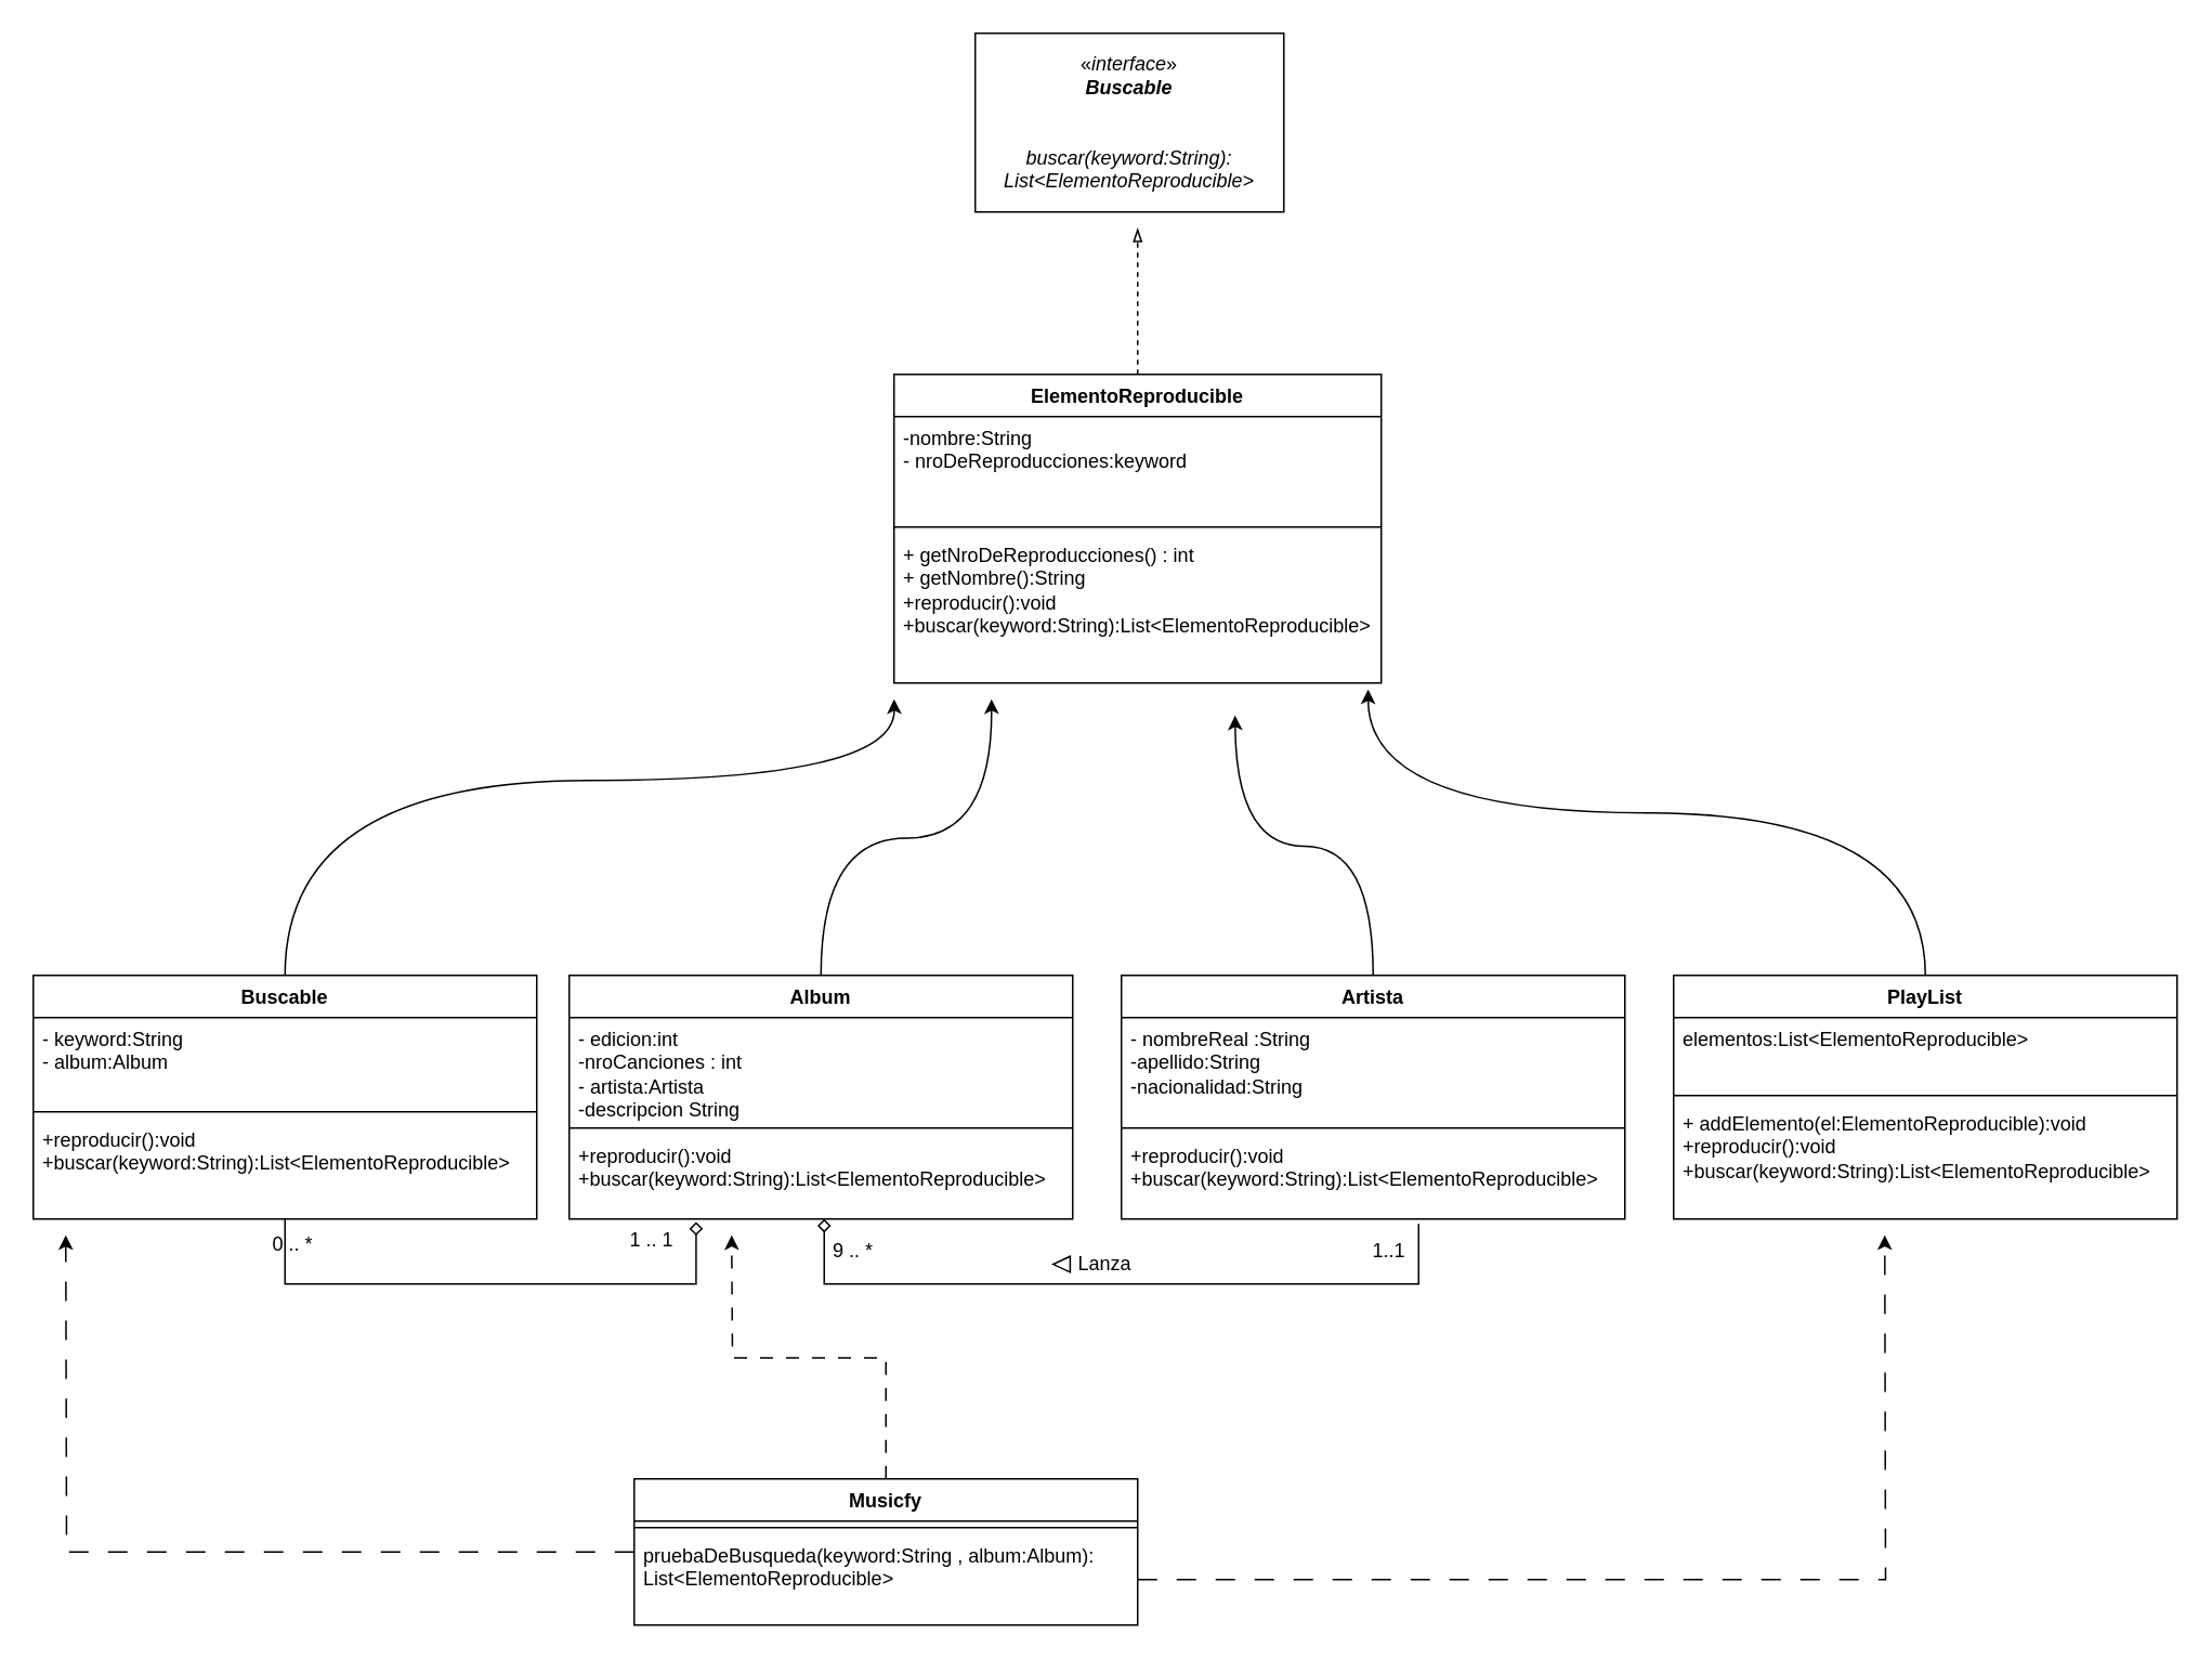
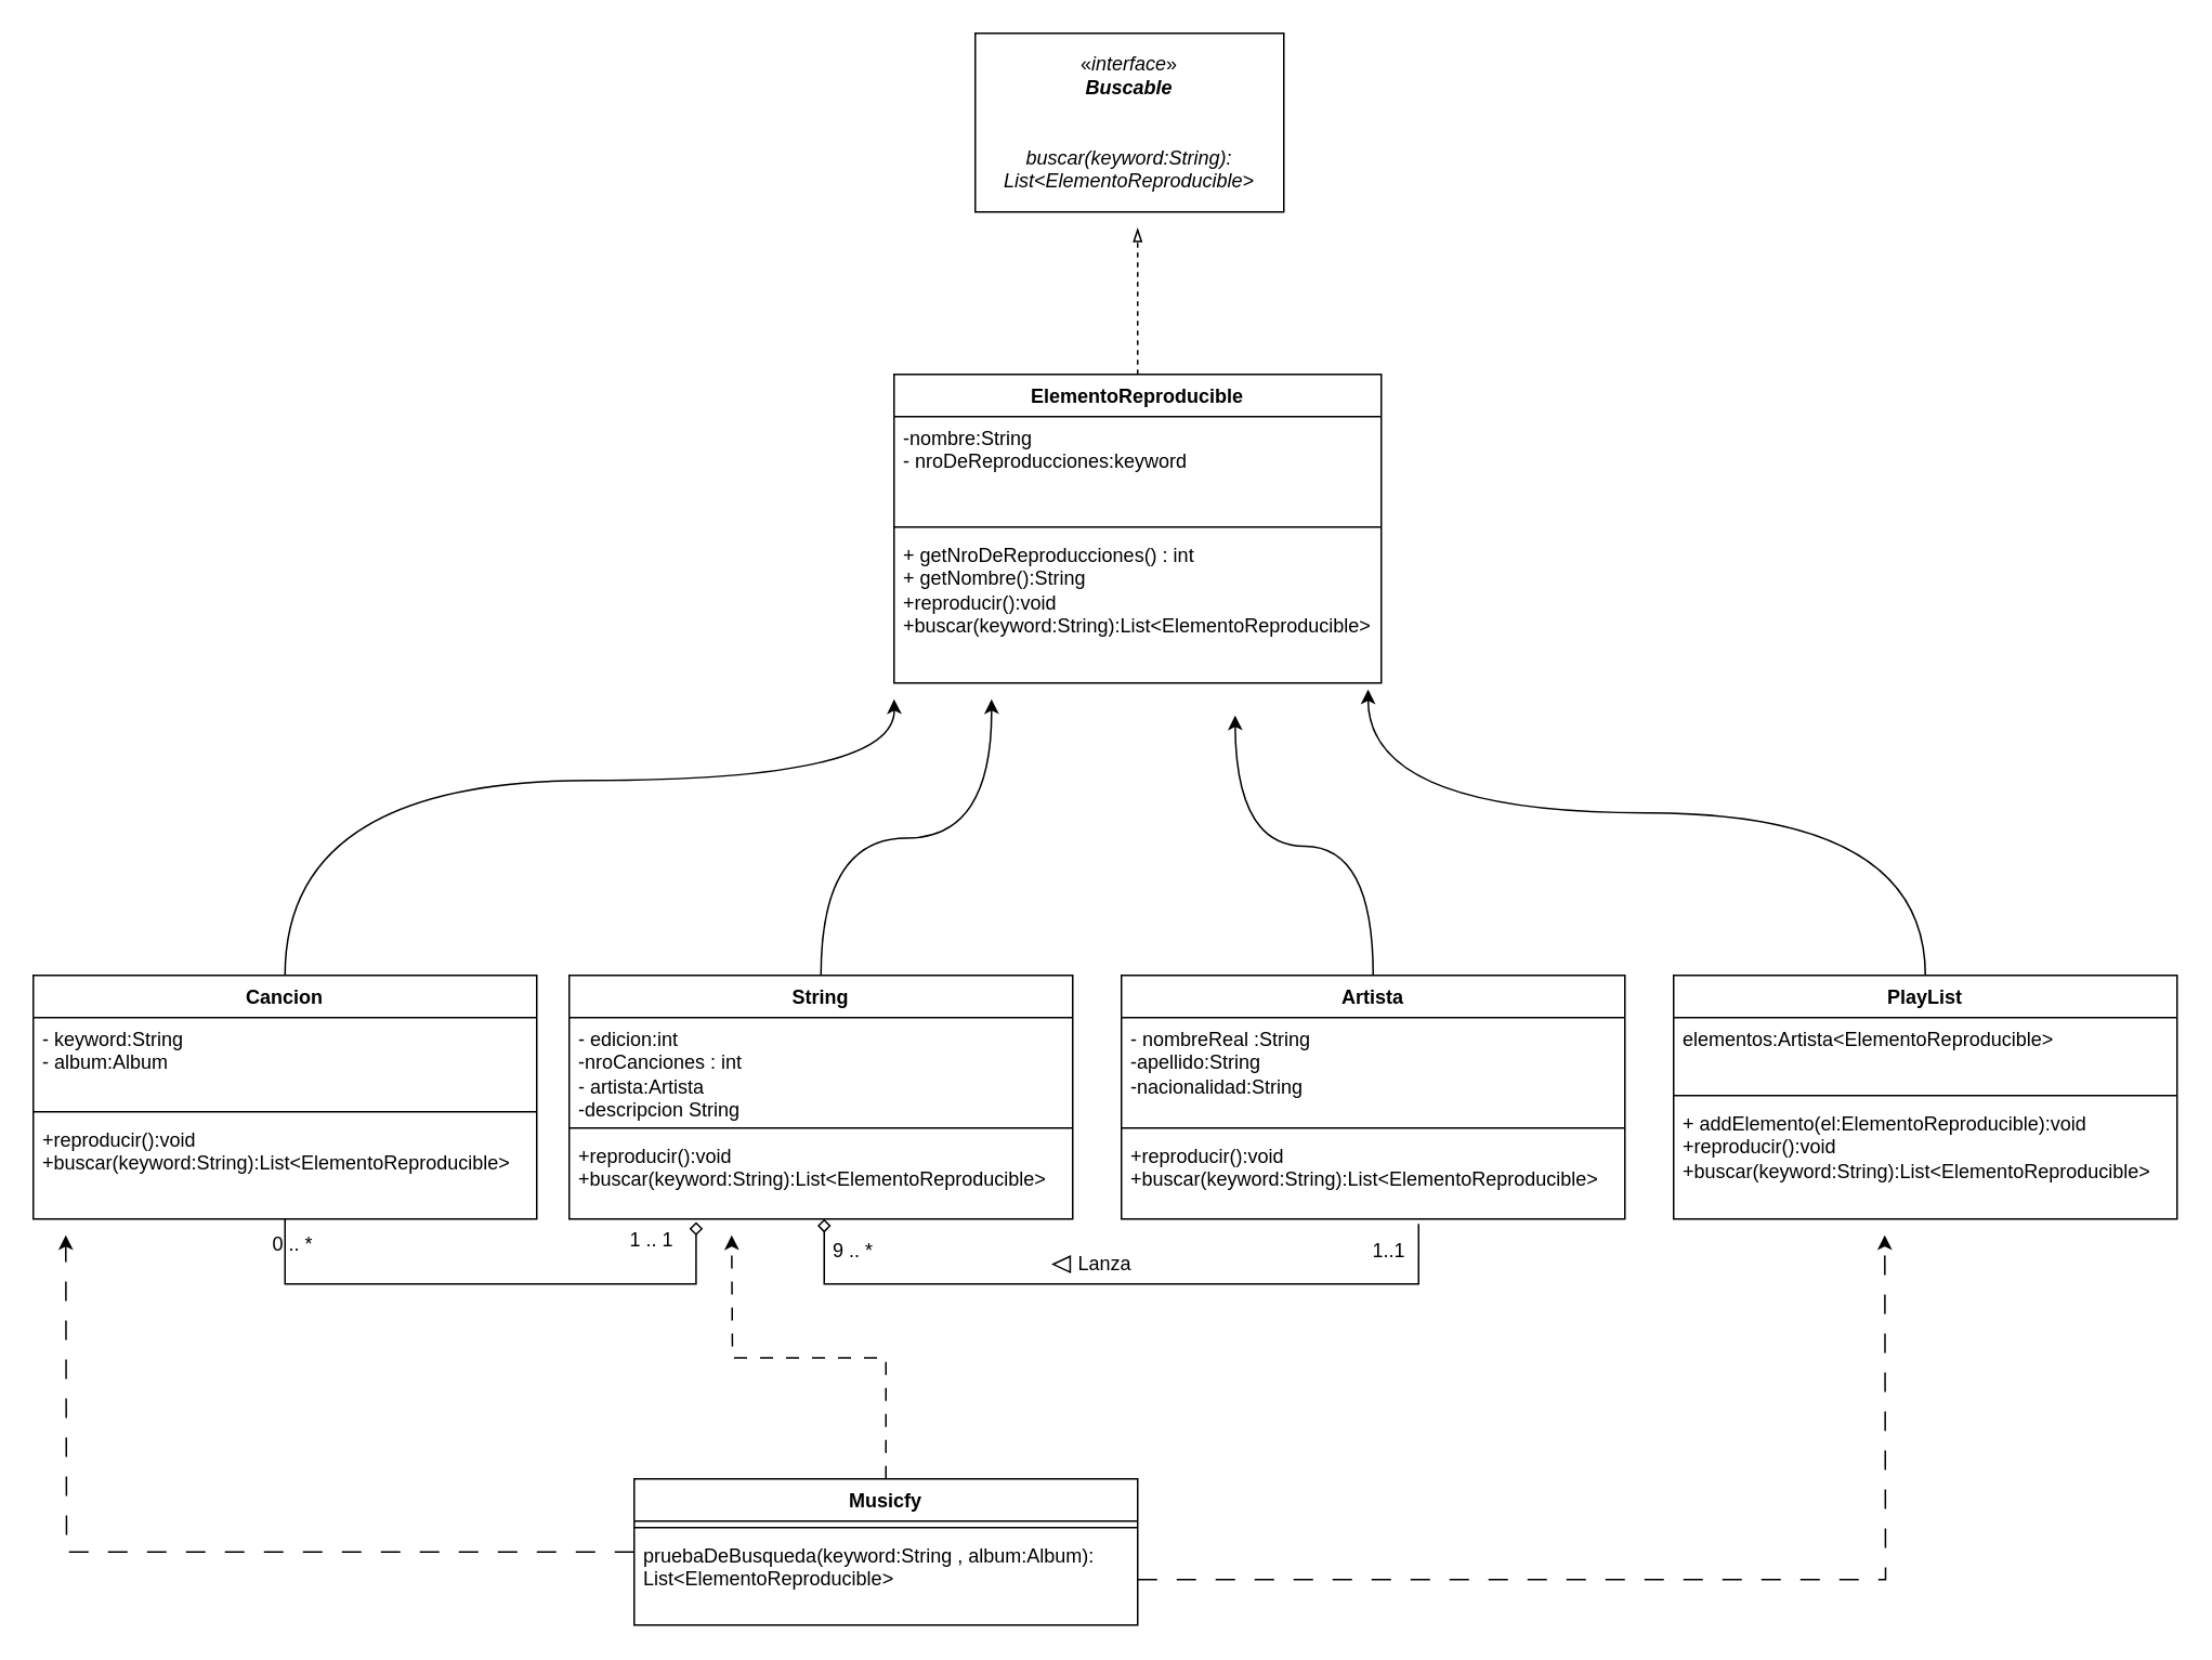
- <mxCell id="15" value="Buscable" style="swimlane;fontStyle=1;align=center;verticalAlign=top;childLayout=stackLayout;horizontal=1;startSize=26;horizontalStack=0;resizeParent=1;resizeParentMax=0;resizeLast=0;collapsible=1;marginBottom=0;whiteSpace=wrap;html=1;" vertex="1" parent="1"><mxGeometry x="20" y="600" width="310" height="150" as="geometry" /></mxCell>
+ <mxCell id="15" value="Cancion" style="swimlane;fontStyle=1;align=center;verticalAlign=top;childLayout=stackLayout;horizontal=1;startSize=26;horizontalStack=0;resizeParent=1;resizeParentMax=0;resizeLast=0;collapsible=1;marginBottom=0;whiteSpace=wrap;html=1;" vertex="1" parent="1"><mxGeometry x="20" y="600" width="310" height="150" as="geometry" /></mxCell>
- <mxCell id="4" value="Album&lt;div&gt;&lt;br&gt;&lt;/div&gt;" style="swimlane;fontStyle=1;align=center;verticalAlign=top;childLayout=stackLayout;horizontal=1;startSize=26;horizontalStack=0;resizeParent=1;resizeParentMax=0;resizeLast=0;collapsible=1;marginBottom=0;whiteSpace=wrap;html=1;" vertex="1" parent="1"><mxGeometry x="350" y="600" width="310" height="150" as="geometry" /></mxCell>
+ <mxCell id="4" value="String&lt;div&gt;&lt;br&gt;&lt;/div&gt;" style="swimlane;fontStyle=1;align=center;verticalAlign=top;childLayout=stackLayout;horizontal=1;startSize=26;horizontalStack=0;resizeParent=1;resizeParentMax=0;resizeLast=0;collapsible=1;marginBottom=0;whiteSpace=wrap;html=1;" vertex="1" parent="1"><mxGeometry x="350" y="600" width="310" height="150" as="geometry" /></mxCell>
- <mxCell id="31" value="elementos:List&amp;lt;ElementoReproducible&amp;gt;" style="text;strokeColor=none;fillColor=none;align=left;verticalAlign=top;spacingLeft=4;spacingRight=4;overflow=hidden;rotatable=0;points=[[0,0.5],[1,0.5]];portConstraint=eastwest;whiteSpace=wrap;html=1;" vertex="1" parent="30"><mxGeometry y="26" width="310" height="44" as="geometry" /></mxCell>
+ <mxCell id="31" value="elementos:Artista&amp;lt;ElementoReproducible&amp;gt;" style="text;strokeColor=none;fillColor=none;align=left;verticalAlign=top;spacingLeft=4;spacingRight=4;overflow=hidden;rotatable=0;points=[[0,0.5],[1,0.5]];portConstraint=eastwest;whiteSpace=wrap;html=1;" vertex="1" parent="30"><mxGeometry y="26" width="310" height="44" as="geometry" /></mxCell>
